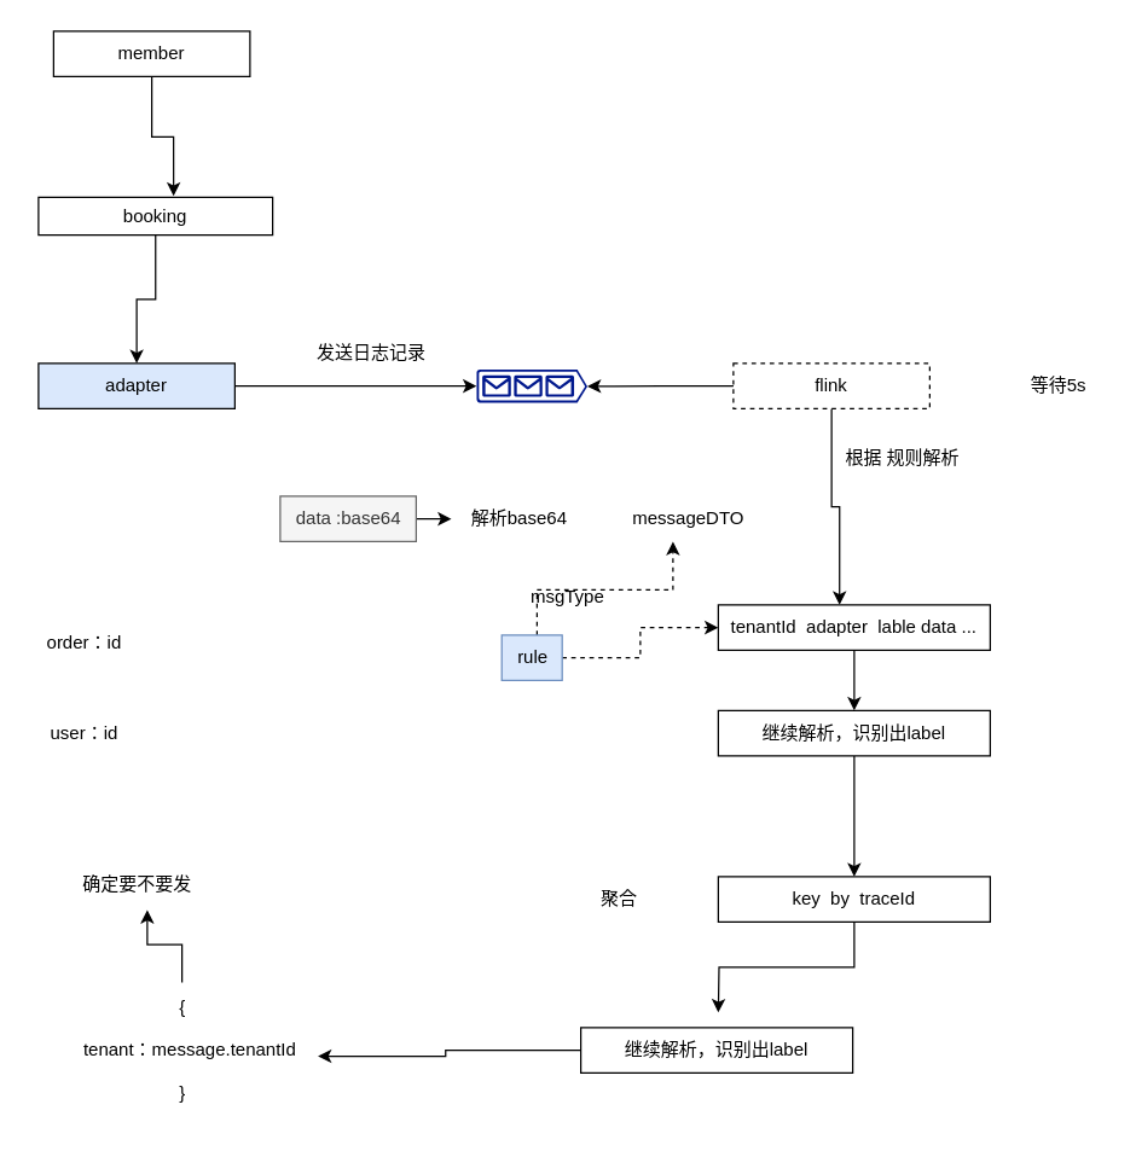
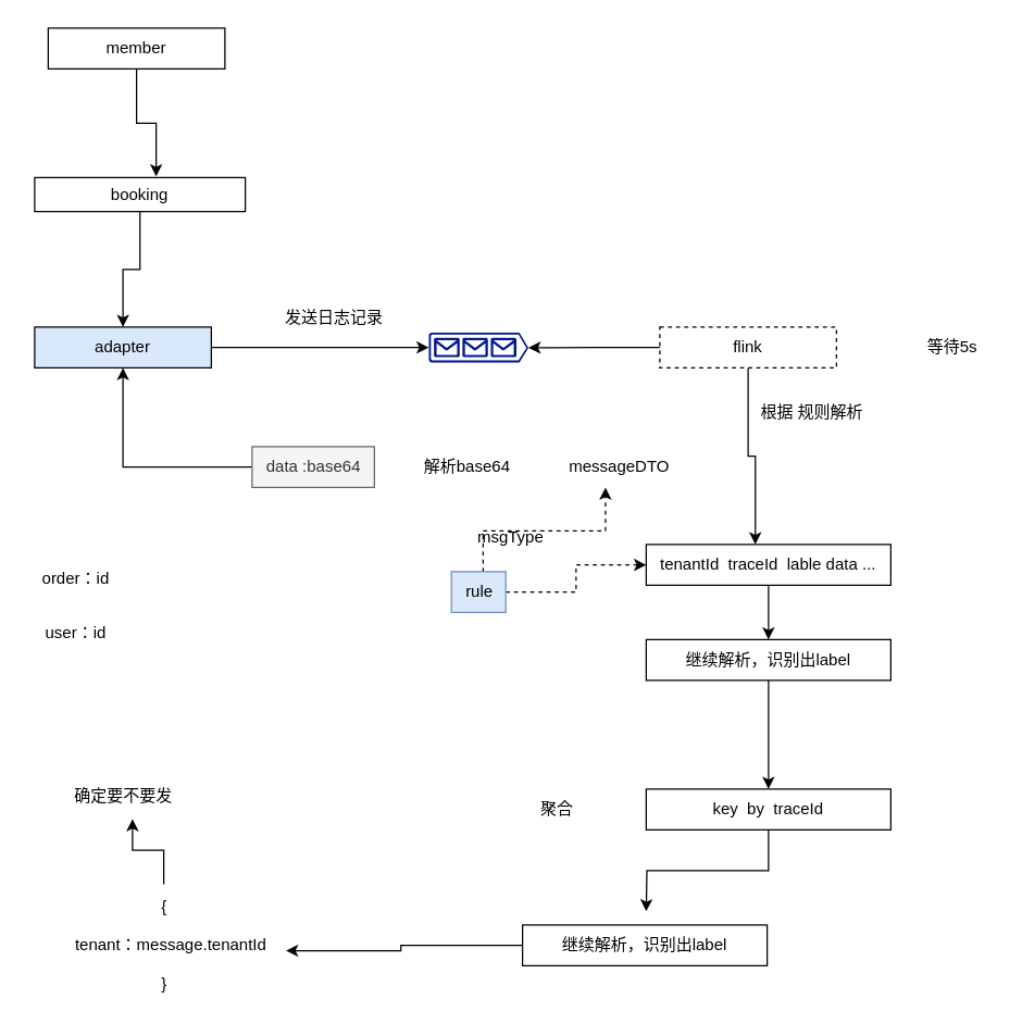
- <mxCell id="25" style="edgeStyle=orthogonalEdgeStyle;rounded=0;orthogonalLoop=1;jettySize=auto;html=1;" edge="1" parent="1" source="26" target="27"><mxGeometry relative="1" as="geometry" /></mxCell>
+ <mxCell id="25" style="edgeStyle=orthogonalEdgeStyle;rounded=0;orthogonalLoop=1;jettySize=auto;html=1;" edge="1" parent="1" source="26" target="3"><mxGeometry relative="1" as="geometry" /></mxCell>
- <mxCell id="11" value="tenantId&amp;nbsp; adapter&amp;nbsp; lable data ..." style="rounded=0;whiteSpace=wrap;html=1;" vertex="1" parent="1"><mxGeometry x="475" y="400" width="180" height="30" as="geometry" /></mxCell>
+ <mxCell id="11" value="tenantId&amp;nbsp; traceId&amp;nbsp; lable data ..." style="rounded=0;whiteSpace=wrap;html=1;" vertex="1" parent="1"><mxGeometry x="475" y="400" width="180" height="30" as="geometry" /></mxCell>
- <mxCell id="19" value="user：id" style="text;html=1;align=center;verticalAlign=middle;resizable=0;points=[];autosize=1;strokeColor=none;fillColor=none;" vertex="1" parent="1"><mxGeometry x="20" y="470" width="70" height="30" as="geometry" /></mxCell>
+ <mxCell id="19" value="user：id" style="text;html=1;align=center;verticalAlign=middle;resizable=0;points=[];autosize=1;strokeColor=none;fillColor=none;" vertex="1" parent="1"><mxGeometry x="20" y="450" width="70" height="30" as="geometry" /></mxCell>
